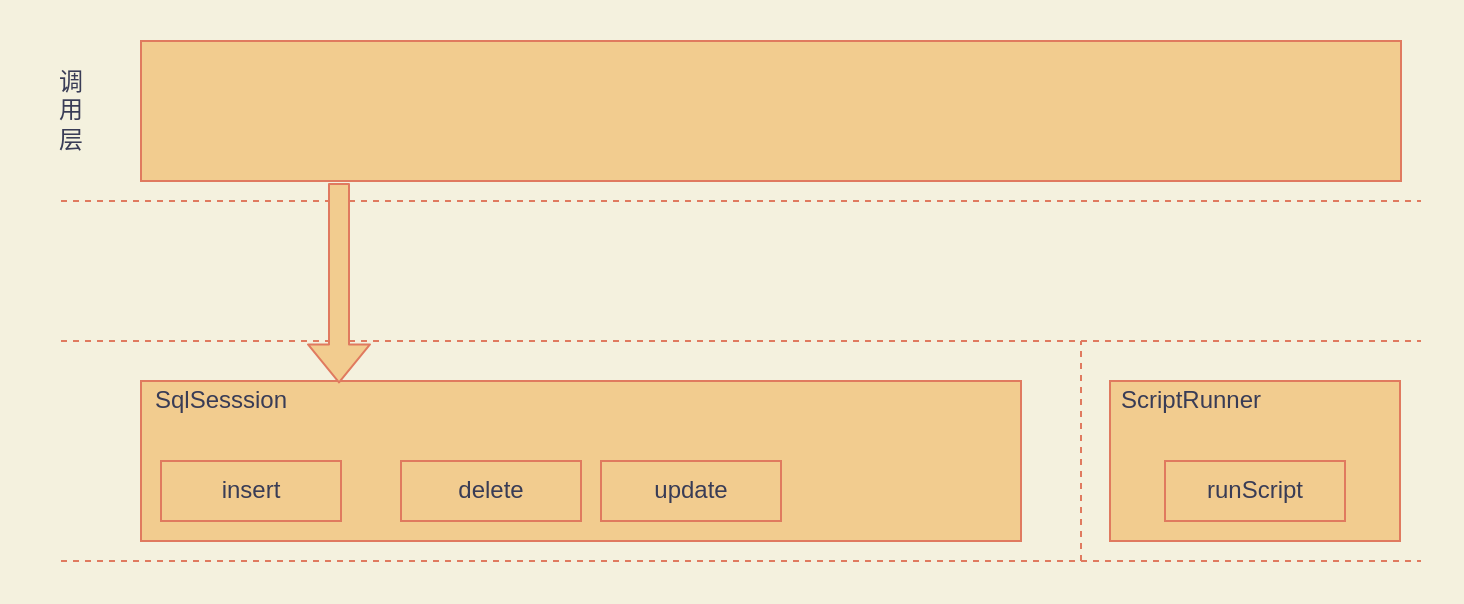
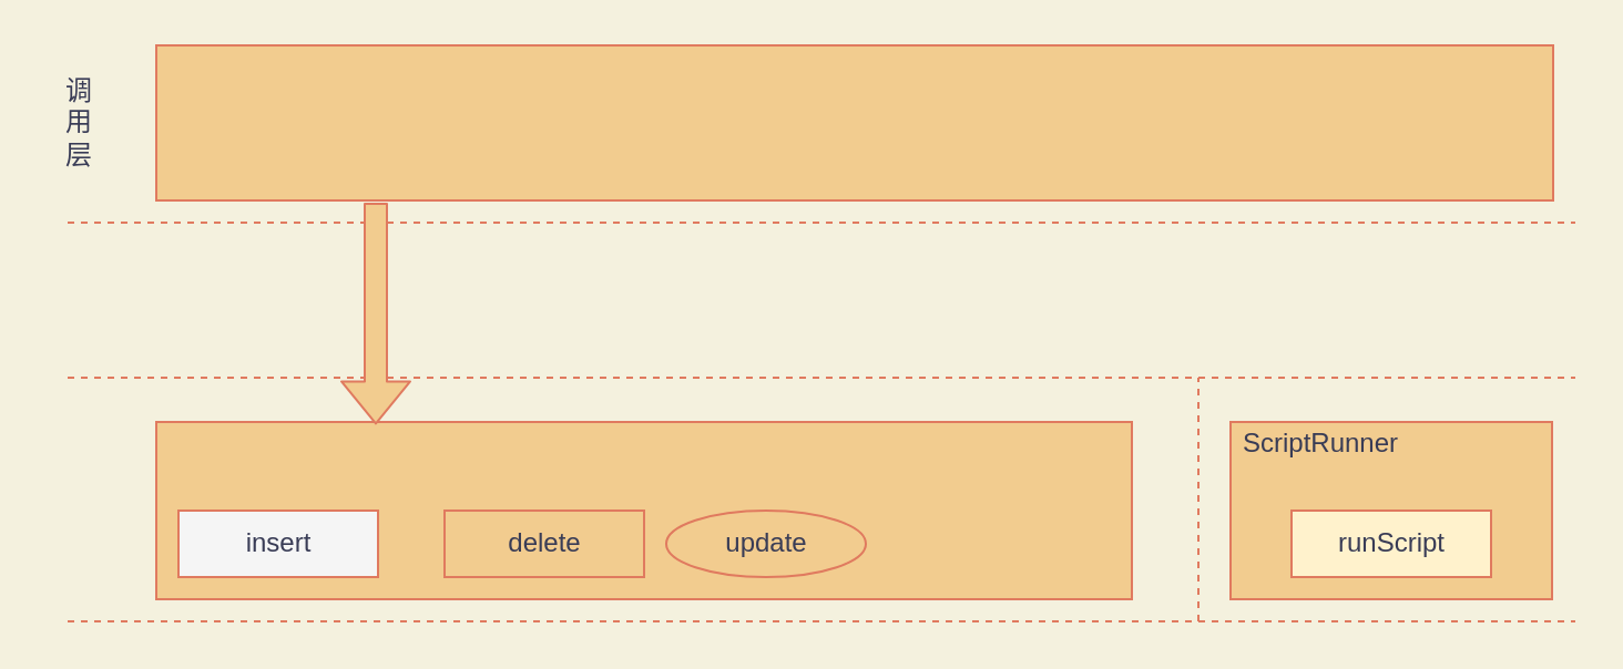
- <mxCell id="9" value="SqlSesssion" style="text;html=1;resizable=0;autosize=1;align=center;verticalAlign=middle;points=[];fillColor=none;strokeColor=none;rounded=0;fontColor=#393C56;" parent="1" vertex="1"><mxGeometry x="70" y="190" width="80" height="20" as="geometry" /></mxCell>
- <mxCell id="4" value="insert" style="html=1;fillColor=#F2CC8F;strokeColor=#E07A5F;fontColor=#393C56;" parent="1" vertex="1"><mxGeometry x="80" y="230" width="90" height="30" as="geometry" /></mxCell>
+ <mxCell id="4" value="insert" style="html=1;fillColor=#f5f5f5;strokeColor=#E07A5F;fontColor=#393C56;" parent="1" vertex="1"><mxGeometry x="80" y="230" width="90" height="30" as="geometry" /></mxCell>
- <mxCell id="7" value="update" style="html=1;fillColor=#F2CC8F;strokeColor=#E07A5F;fontColor=#393C56;" parent="1" vertex="1"><mxGeometry x="300" y="230" width="90" height="30" as="geometry" /></mxCell>
+ <mxCell id="7" value="update" style="ellipse;html=1;fillColor=#F2CC8F;strokeColor=#E07A5F;fontColor=#393C56;" parent="1" vertex="1"><mxGeometry x="300" y="230" width="90" height="30" as="geometry" /></mxCell>
- <mxCell id="8" value="runScript" style="html=1;fillColor=#F2CC8F;strokeColor=#E07A5F;fontColor=#393C56;" parent="1" vertex="1"><mxGeometry x="582" y="230" width="90" height="30" as="geometry" /></mxCell>
+ <mxCell id="8" value="runScript" style="html=1;fillColor=#fff2cc;strokeColor=#E07A5F;fontColor=#393C56;" parent="1" vertex="1"><mxGeometry x="582" y="230" width="90" height="30" as="geometry" /></mxCell>
